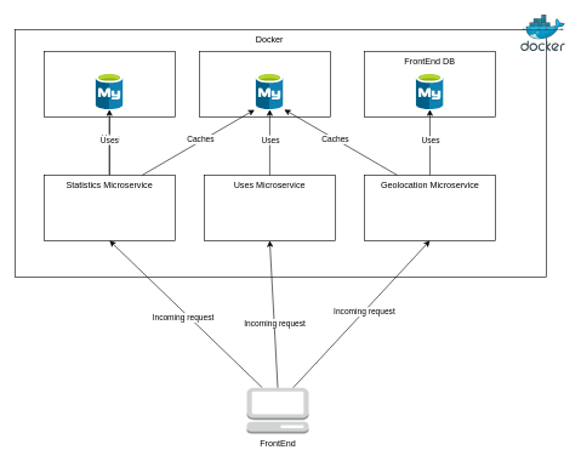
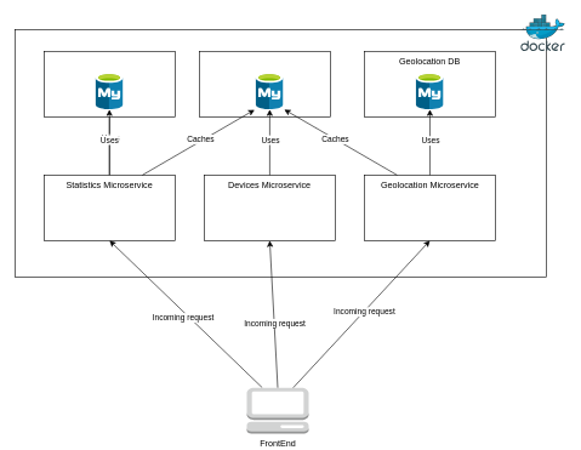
- <mxCell id="4" value="Docker" style="text;html=1;align=center;verticalAlign=middle;whiteSpace=wrap;rounded=0;" parent="1" vertex="1"><mxGeometry x="330" y="40" width="80" height="30" as="geometry" /></mxCell>
- <mxCell id="32" value="FrontEnd DB" style="text;html=1;align=center;verticalAlign=middle;whiteSpace=wrap;rounded=0;" parent="1" vertex="1"><mxGeometry x="545" y="70" width="90" height="30" as="geometry" /></mxCell>
+ <mxCell id="32" value="Geolocation DB" style="text;html=1;align=center;verticalAlign=middle;whiteSpace=wrap;rounded=0;" parent="1" vertex="1"><mxGeometry x="545" y="70" width="90" height="30" as="geometry" /></mxCell>
- <mxCell id="10" value="Uses Microservice" style="text;html=1;align=center;verticalAlign=middle;whiteSpace=wrap;rounded=0;" parent="1" vertex="1"><mxGeometry x="305" y="240" width="130" height="30" as="geometry" /></mxCell>
+ <mxCell id="10" value="Devices Microservice" style="text;html=1;align=center;verticalAlign=middle;whiteSpace=wrap;rounded=0;" parent="1" vertex="1"><mxGeometry x="305" y="240" width="130" height="30" as="geometry" /></mxCell>
